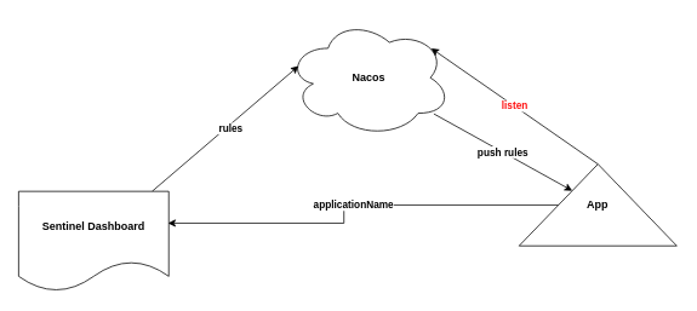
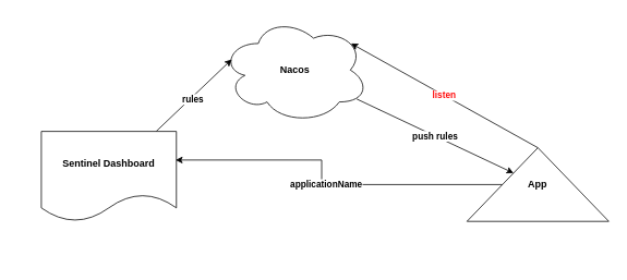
- <mxCell id="3" value="&lt;b&gt;Nacos&lt;/b&gt;" style="ellipse;shape=cloud;whiteSpace=wrap;html=1;" vertex="1" parent="1"><mxGeometry x="315" y="20" width="180" height="130" as="geometry" /></mxCell>
+ <mxCell id="3" value="&lt;b&gt;Nacos&lt;/b&gt;" style="ellipse;shape=cloud;whiteSpace=wrap;html=1;" vertex="1" parent="1"><mxGeometry x="270" y="20" width="180" height="130" as="geometry" /></mxCell>
- <mxCell id="9" value="Sentinel Dashboard" style="shape=document;whiteSpace=wrap;html=1;boundedLbl=1;fontStyle=1" vertex="1" parent="1"><mxGeometry x="20" y="210" width="165" height="110" as="geometry" /></mxCell>
+ <mxCell id="9" value="Sentinel Dashboard" style="shape=document;whiteSpace=wrap;html=1;boundedLbl=1;fontStyle=1" vertex="1" parent="1"><mxGeometry x="50" y="160" width="165" height="110" as="geometry" /></mxCell>
